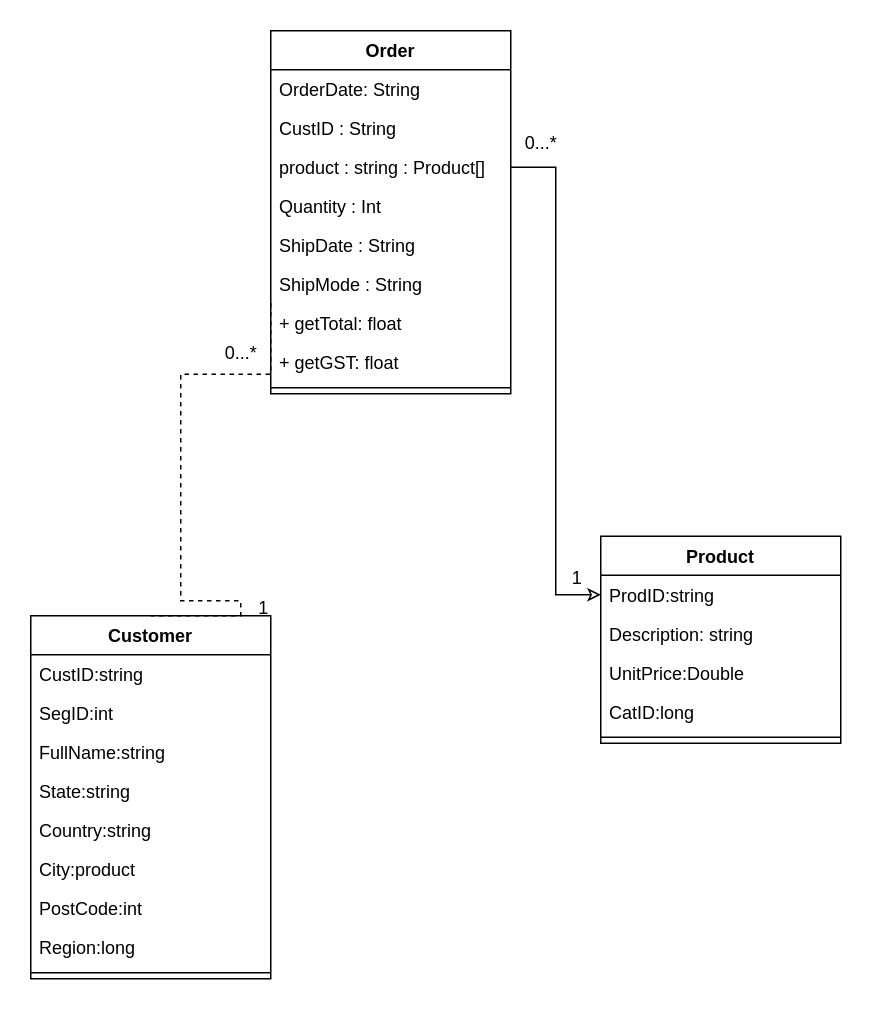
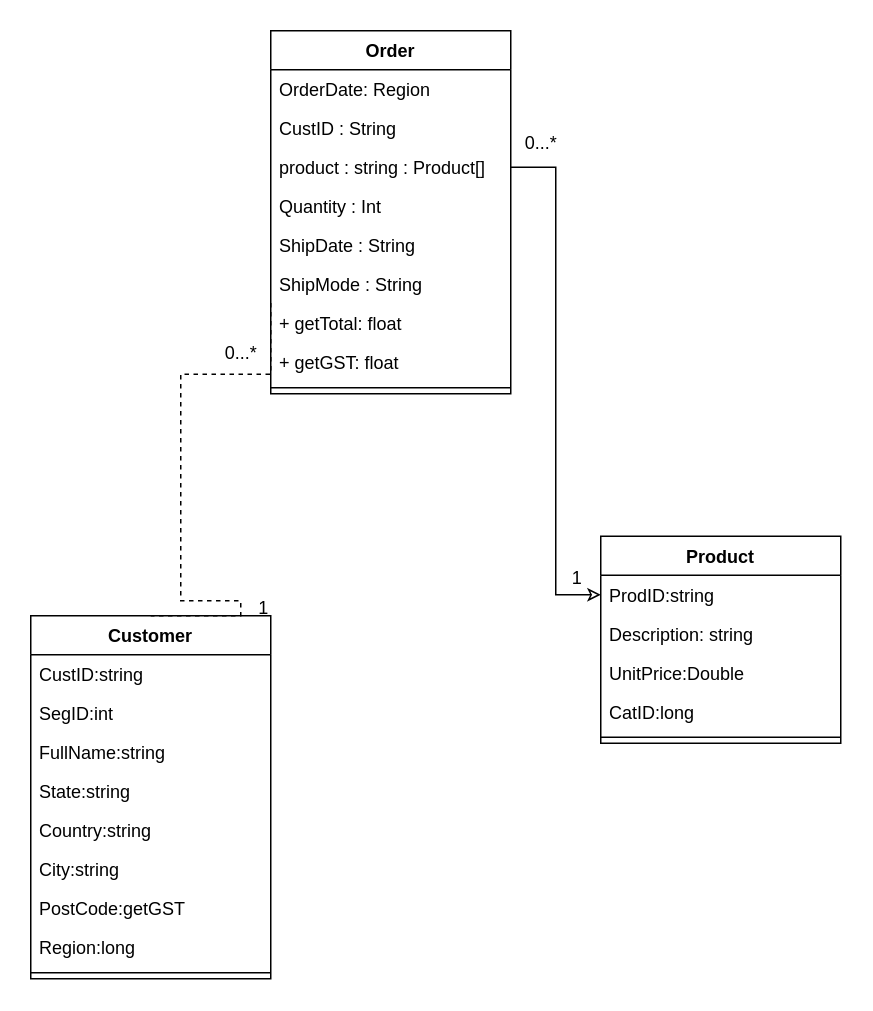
- <mxCell id="3" value="OrderDate: String" style="text;strokeColor=none;fillColor=none;align=left;verticalAlign=top;spacingLeft=4;spacingRight=4;overflow=hidden;rotatable=0;points=[[0,0.5],[1,0.5]];portConstraint=eastwest;" parent="2" vertex="1"><mxGeometry y="26" width="160" height="26" as="geometry" /></mxCell>
+ <mxCell id="3" value="OrderDate: Region" style="text;strokeColor=none;fillColor=none;align=left;verticalAlign=top;spacingLeft=4;spacingRight=4;overflow=hidden;rotatable=0;points=[[0,0.5],[1,0.5]];portConstraint=eastwest;" parent="2" vertex="1"><mxGeometry y="26" width="160" height="26" as="geometry" /></mxCell>
- <mxCell id="26" value="City:product" style="text;strokeColor=none;fillColor=none;align=left;verticalAlign=top;spacingLeft=4;spacingRight=4;overflow=hidden;rotatable=0;points=[[0,0.5],[1,0.5]];portConstraint=eastwest;" parent="20" vertex="1"><mxGeometry y="156" width="160" height="26" as="geometry" /></mxCell>
+ <mxCell id="26" value="City:string" style="text;strokeColor=none;fillColor=none;align=left;verticalAlign=top;spacingLeft=4;spacingRight=4;overflow=hidden;rotatable=0;points=[[0,0.5],[1,0.5]];portConstraint=eastwest;" parent="20" vertex="1"><mxGeometry y="156" width="160" height="26" as="geometry" /></mxCell>
- <mxCell id="27" value="PostCode:int" style="text;strokeColor=none;fillColor=none;align=left;verticalAlign=top;spacingLeft=4;spacingRight=4;overflow=hidden;rotatable=0;points=[[0,0.5],[1,0.5]];portConstraint=eastwest;" parent="20" vertex="1"><mxGeometry y="182" width="160" height="26" as="geometry" /></mxCell>
+ <mxCell id="27" value="PostCode:getGST" style="text;strokeColor=none;fillColor=none;align=left;verticalAlign=top;spacingLeft=4;spacingRight=4;overflow=hidden;rotatable=0;points=[[0,0.5],[1,0.5]];portConstraint=eastwest;" parent="20" vertex="1"><mxGeometry y="182" width="160" height="26" as="geometry" /></mxCell>
